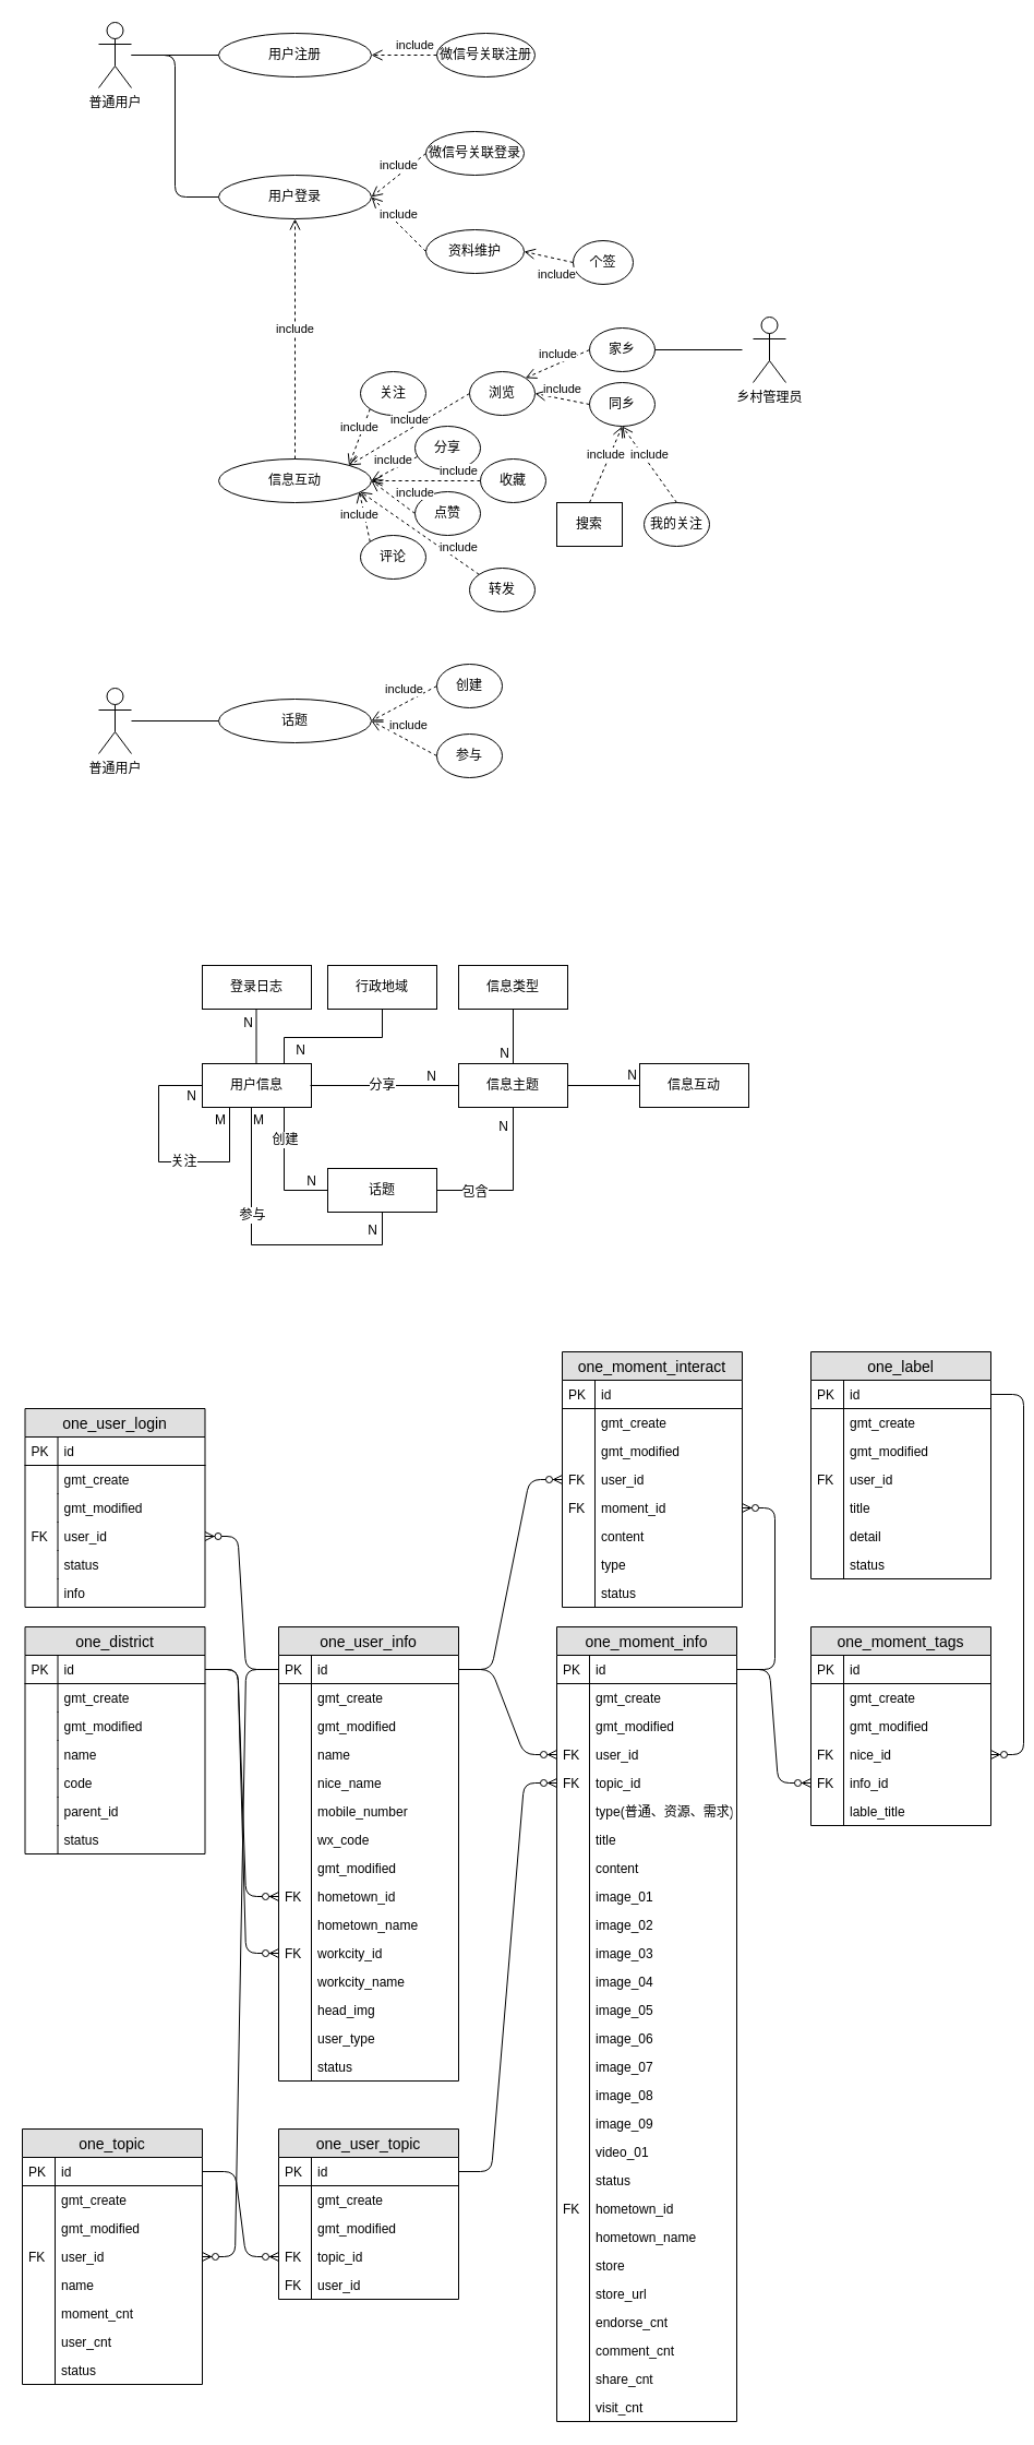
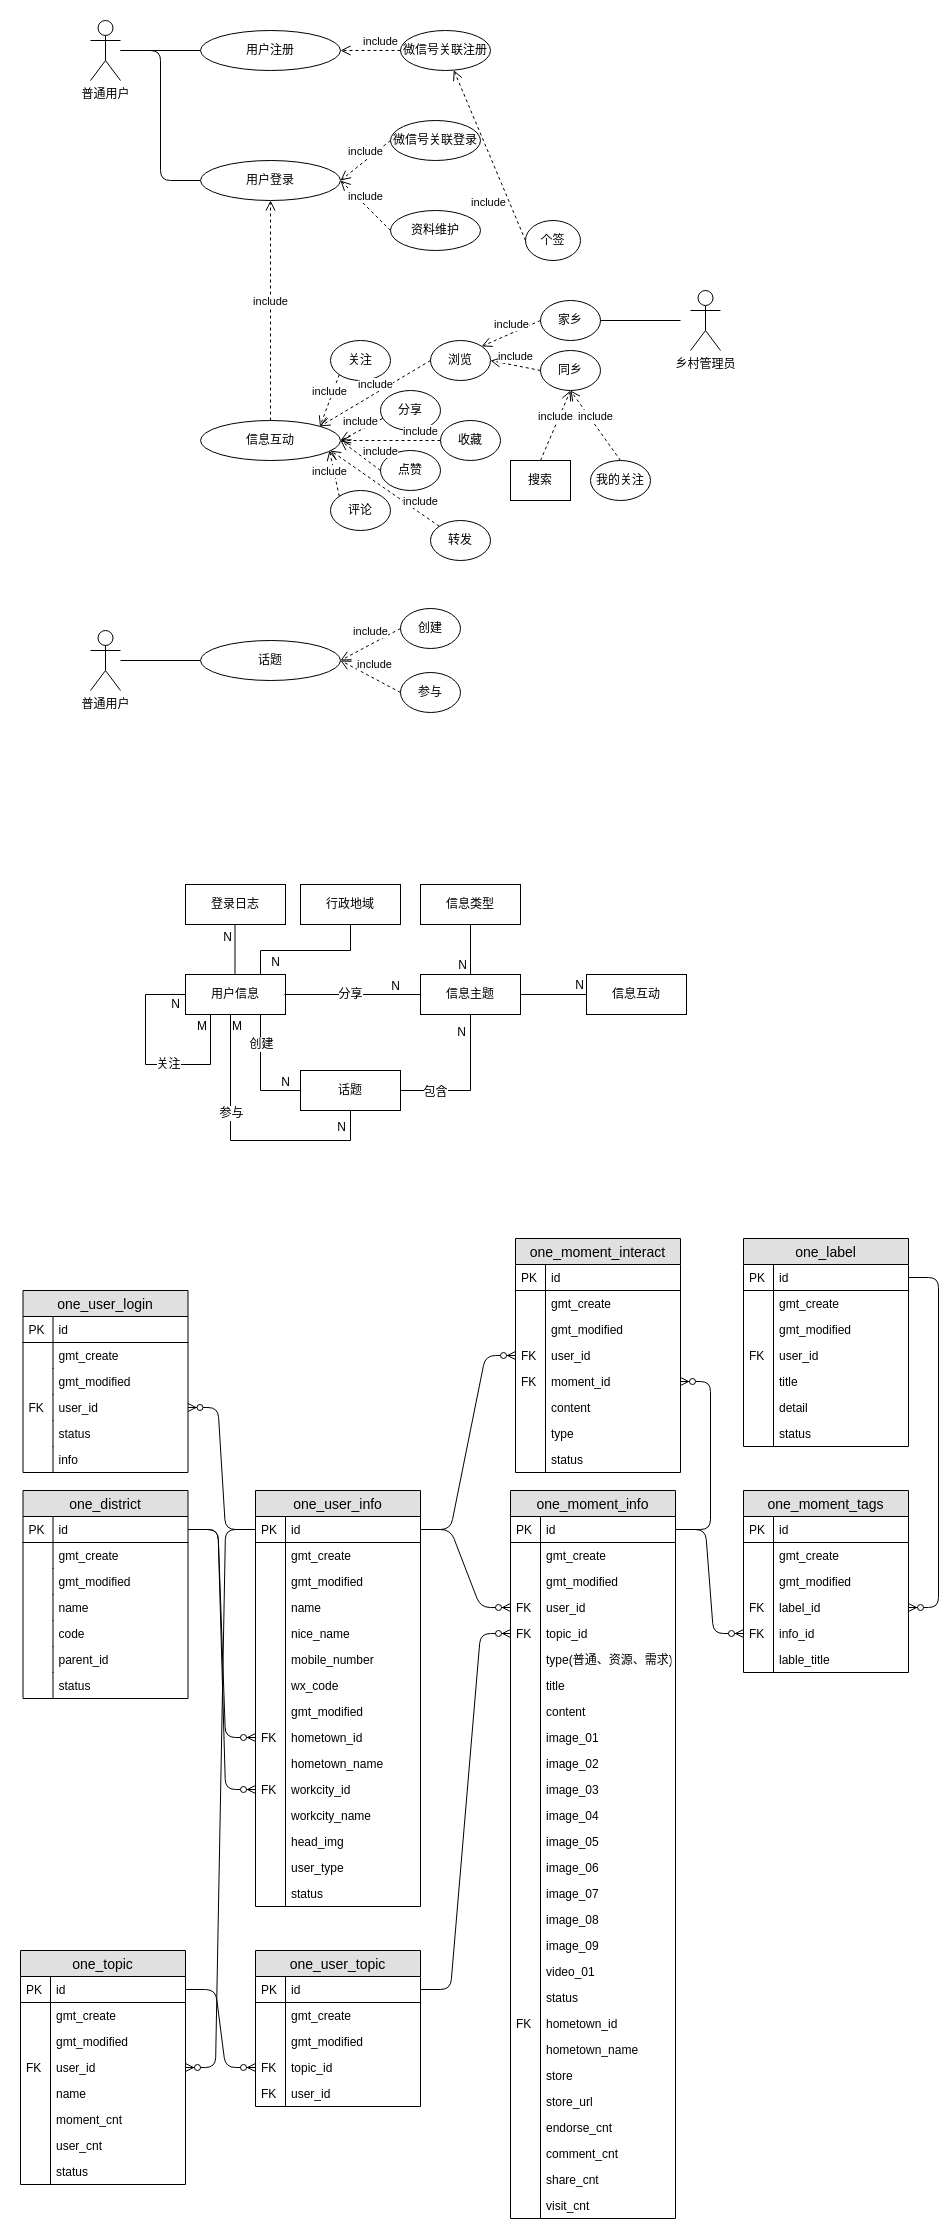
- <mxCell id="249" value="include" style="html=1;verticalAlign=bottom;endArrow=open;dashed=1;endSize=8;entryX=1;entryY=0.5;entryDx=0;entryDy=0;exitX=0;exitY=0.5;exitDx=0;exitDy=0;" edge="1" parent="1" source="248" target="30"><mxGeometry x="-0.553" y="23" relative="1" as="geometry"><mxPoint x="535" y="200" as="sourcePoint" /><mxPoint x="490" y="240" as="targetPoint" /><mxPoint as="offset" /></mxGeometry></mxCell>
+ <mxCell id="249" value="include" style="html=1;verticalAlign=bottom;endArrow=open;dashed=1;endSize=8;exitX=0;exitY=0.5;exitDx=0;exitDy=0;" edge="1" parent="1" source="248" target="5"><mxGeometry x="-0.553" y="23" relative="1" as="geometry"><mxPoint x="535" y="200" as="sourcePoint" /><mxPoint x="490" y="240" as="targetPoint" /><mxPoint as="offset" /></mxGeometry></mxCell>
- <mxCell id="272" value="nice_id" style="shape=partialRectangle;top=0;left=0;right=0;bottom=0;align=left;verticalAlign=top;fillColor=none;spacingLeft=34;spacingRight=4;overflow=hidden;rotatable=0;points=[[0,0.5],[1,0.5]];portConstraint=eastwest;dropTarget=0;fontSize=12;" vertex="1" parent="265"><mxGeometry y="104" width="165" height="26" as="geometry" /></mxCell>
+ <mxCell id="272" value="label_id" style="shape=partialRectangle;top=0;left=0;right=0;bottom=0;align=left;verticalAlign=top;fillColor=none;spacingLeft=34;spacingRight=4;overflow=hidden;rotatable=0;points=[[0,0.5],[1,0.5]];portConstraint=eastwest;dropTarget=0;fontSize=12;" vertex="1" parent="265"><mxGeometry y="104" width="165" height="26" as="geometry" /></mxCell>
